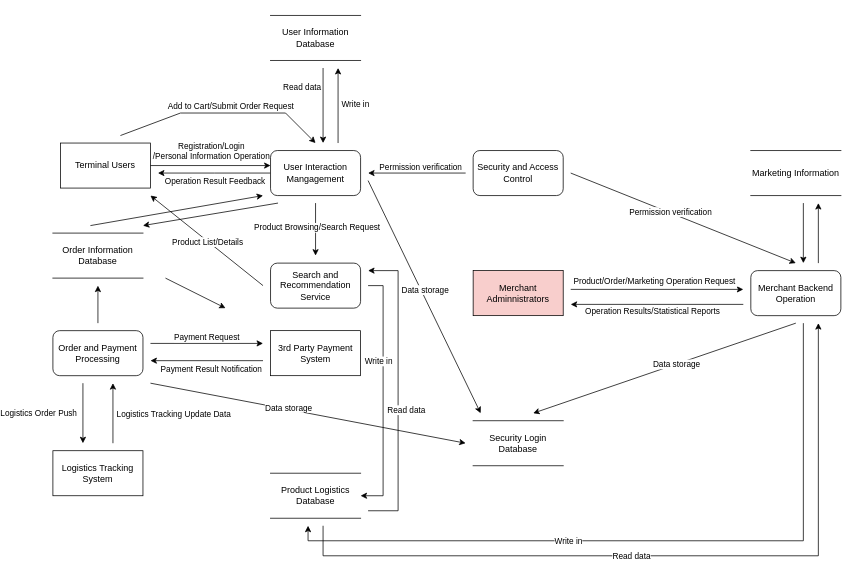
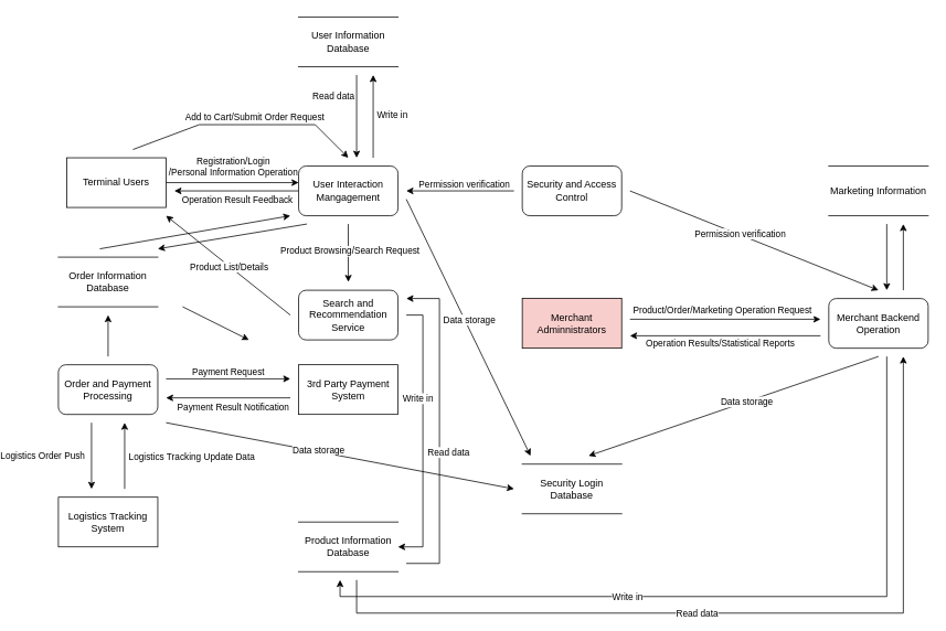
- <mxCell id="14" value="Product Logistics Database" style="shape=partialRectangle;whiteSpace=wrap;html=1;left=0;right=0;fillColor=none;" vertex="1" parent="1"><mxGeometry x="310" y="630" width="120" height="60" as="geometry" /></mxCell>
+ <mxCell id="14" value="Product Information Database" style="shape=partialRectangle;whiteSpace=wrap;html=1;left=0;right=0;fillColor=none;" vertex="1" parent="1"><mxGeometry x="310" y="630" width="120" height="60" as="geometry" /></mxCell>
